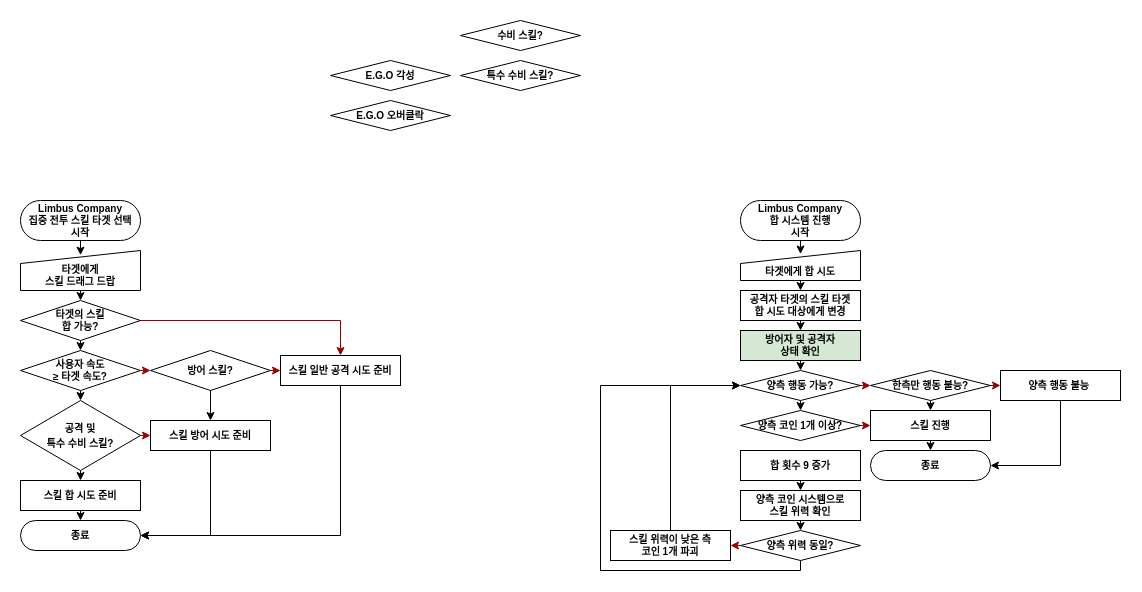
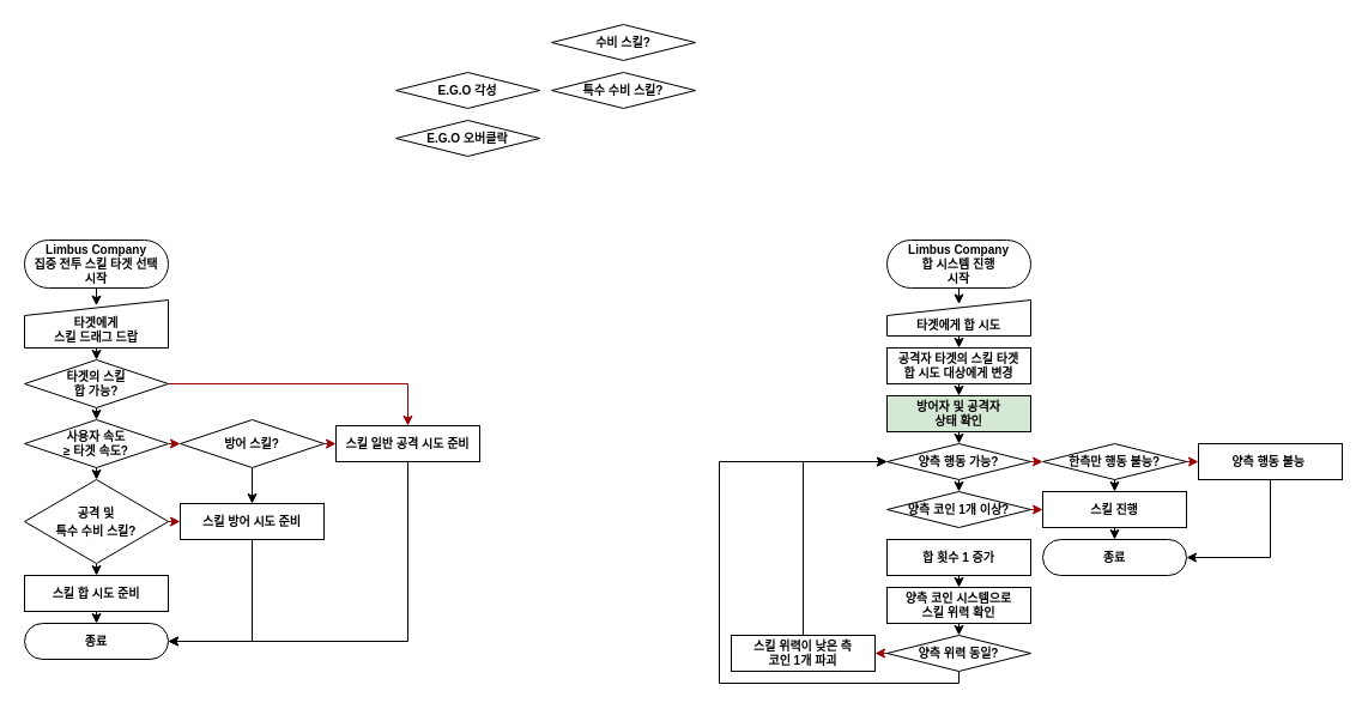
- <mxCell id="58" value="합 횟수 9 증가" style="rounded=1;whiteSpace=wrap;html=1;arcSize=0;fontSize=10;fontStyle=1;strokeWidth=1;" vertex="1" parent="1"><mxGeometry x="740" y="450" width="120" height="30" as="geometry" /></mxCell>
+ <mxCell id="58" value="합 횟수 1 증가" style="rounded=1;whiteSpace=wrap;html=1;arcSize=0;fontSize=10;fontStyle=1;strokeWidth=1;" vertex="1" parent="1"><mxGeometry x="740" y="450" width="120" height="30" as="geometry" /></mxCell>
